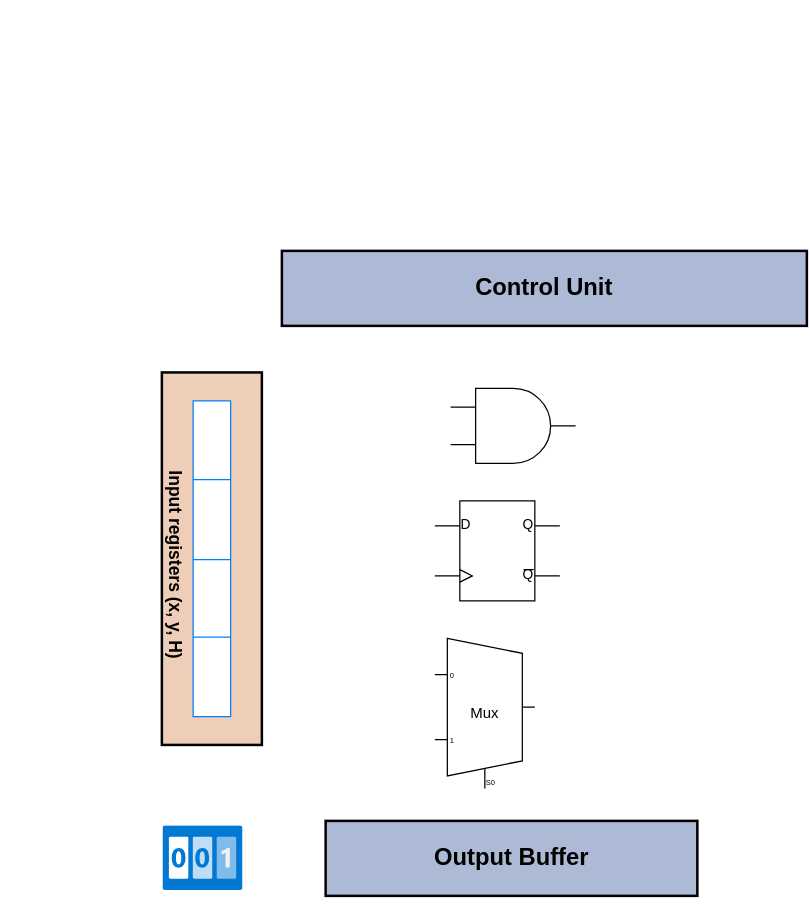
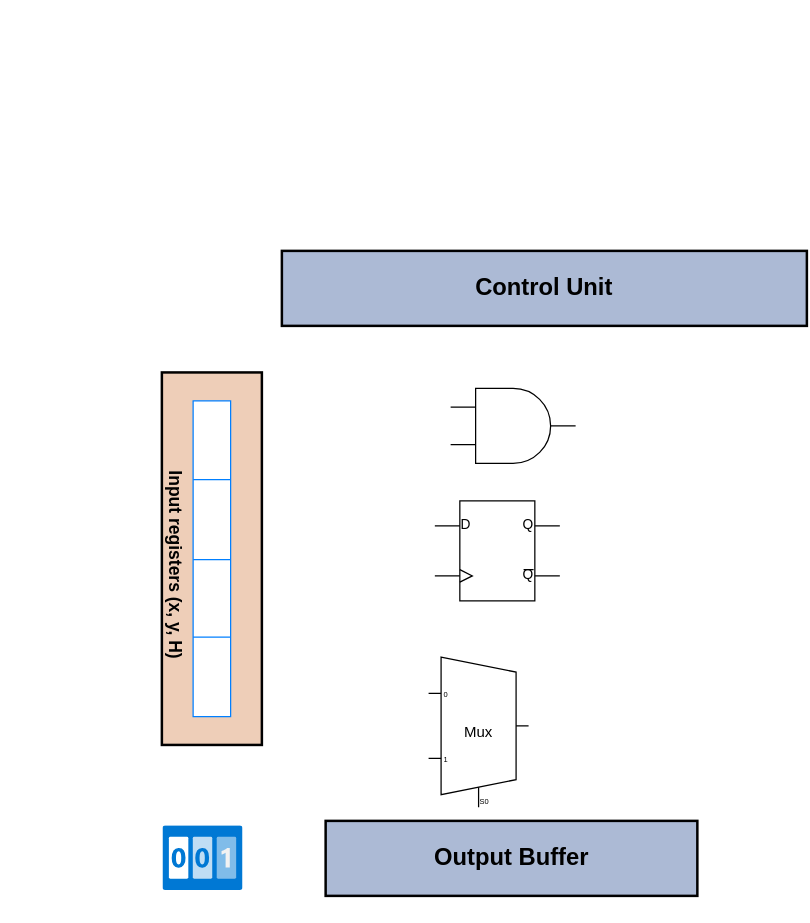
- <mxCell id="19" value="Mux" style="shadow=0;dashed=0;align=center;html=1;strokeWidth=1;shape=mxgraph.electrical.abstract.mux2;" parent="1" vertex="1"><mxGeometry x="347.37" y="510" width="80" height="120" as="geometry" /></mxCell>
+ <mxCell id="19" value="Mux" style="shadow=0;dashed=0;align=center;html=1;strokeWidth=1;shape=mxgraph.electrical.abstract.mux2;" parent="1" vertex="1"><mxGeometry x="342.37" y="525" width="80" height="120" as="geometry" /></mxCell>
